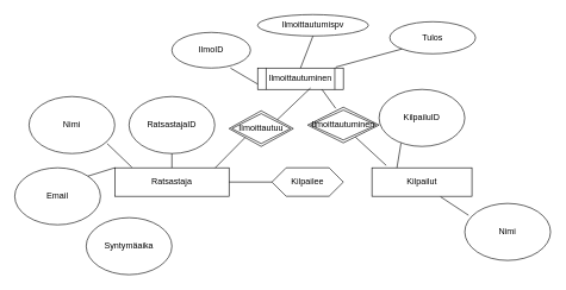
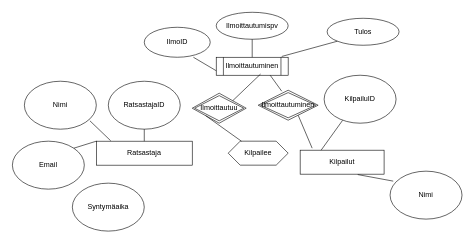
- <mxCell id="19" value="Ilmoittautumispv" style="ellipse;whiteSpace=wrap;html=1;" vertex="1" parent="1"><mxGeometry x="360" y="20" width="155" height="30" as="geometry" /></mxCell>
+ <mxCell id="19" value="Ilmoittautumispv" style="ellipse;whiteSpace=wrap;html=1;" vertex="1" parent="1"><mxGeometry x="360" y="20" width="120" height="45" as="geometry" /></mxCell>
- <mxCell id="11" value="KilpailuID" style="ellipse;whiteSpace=wrap;html=1;" vertex="1" parent="1"><mxGeometry x="530" y="125" width="120" height="80" as="geometry" /></mxCell>
+ <mxCell id="11" value="KilpailuID" style="ellipse;whiteSpace=wrap;html=1;" vertex="1" parent="1"><mxGeometry x="540" y="125" width="120" height="80" as="geometry" /></mxCell>
- <mxCell id="22" value="" style="endArrow=none;html=1;rounded=0;entryX=0.879;entryY=0;entryDx=0;entryDy=0;entryPerimeter=0;exitX=0;exitY=1;exitDx=0;exitDy=0;" edge="1" parent="1" source="21" target="2"><mxGeometry relative="1" as="geometry"><mxPoint x="340" y="195" as="sourcePoint" /><mxPoint x="500" y="195" as="targetPoint" /></mxGeometry></mxCell>
+ <mxCell id="22" value="" style="endArrow=none;html=1;rounded=0;exitX=0;exitY=1;exitDx=0;exitDy=0;" edge="1" parent="1" source="21" target="13"><mxGeometry relative="1" as="geometry"><mxPoint x="340" y="195" as="sourcePoint" /><mxPoint x="500" y="195" as="targetPoint" /></mxGeometry></mxCell>
- <mxCell id="14" value="" style="endArrow=none;html=1;rounded=0;exitX=1;exitY=0.5;exitDx=0;exitDy=0;entryX=0;entryY=0.5;entryDx=0;entryDy=0;" edge="1" parent="1" source="2" target="13"><mxGeometry width="50" height="50" relative="1" as="geometry"><mxPoint x="340" y="165" as="sourcePoint" /><mxPoint x="390" y="115" as="targetPoint" /></mxGeometry></mxCell>
- <mxCell id="10" value="Kilpailut" style="rounded=0;whiteSpace=wrap;html=1;" vertex="1" parent="1"><mxGeometry x="520" y="235" width="140" height="40" as="geometry" /></mxCell>
+ <mxCell id="10" value="Kilpailut" style="rounded=0;whiteSpace=wrap;html=1;" vertex="1" parent="1"><mxGeometry x="500" y="250" width="140" height="40" as="geometry" /></mxCell>
